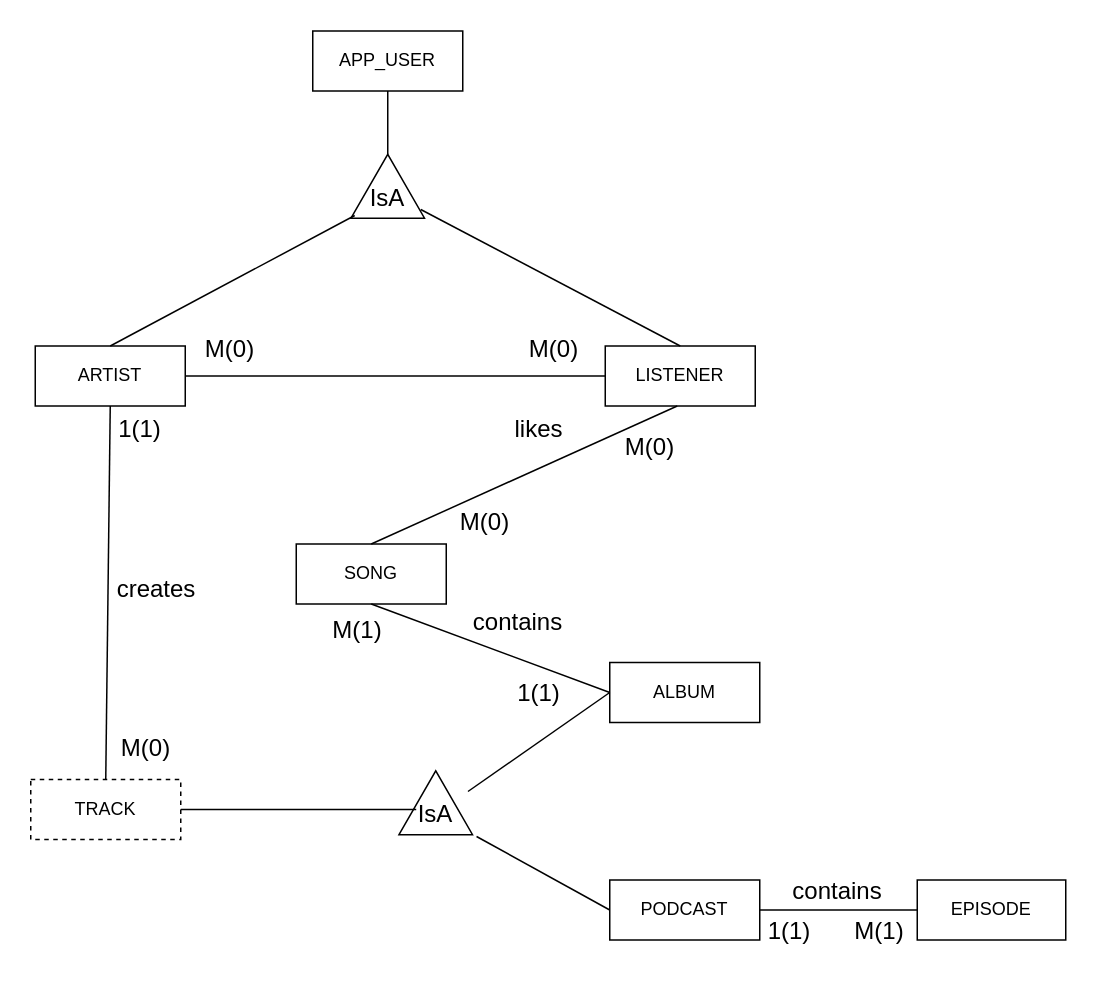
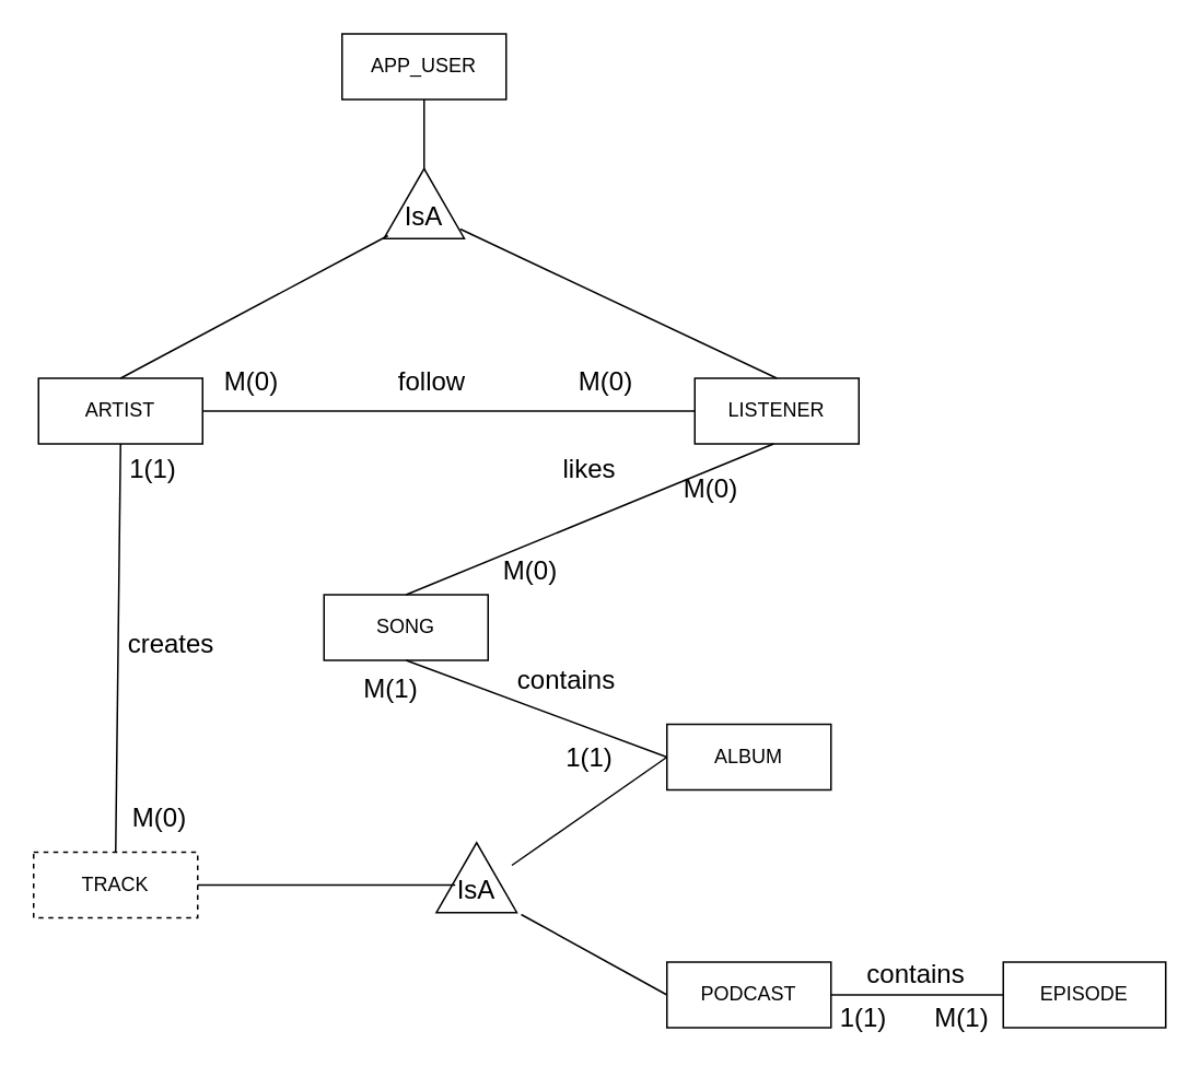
+ <mxCell id="29" value="follow" style="text;html=1;align=center;verticalAlign=middle;whiteSpace=wrap;rounded=0;fontSize=16;" parent="1" vertex="1"><mxGeometry x="233" y="217" width="60" height="30" as="geometry" /></mxCell>
- <mxCell id="12" value="LISTENER" style="whiteSpace=wrap;html=1;align=center;" parent="1" vertex="1"><mxGeometry x="403" y="230" width="100" height="40" as="geometry" /></mxCell>
+ <mxCell id="12" value="LISTENER" style="whiteSpace=wrap;html=1;align=center;" parent="1" vertex="1"><mxGeometry x="423" y="230" width="100" height="40" as="geometry" /></mxCell>
